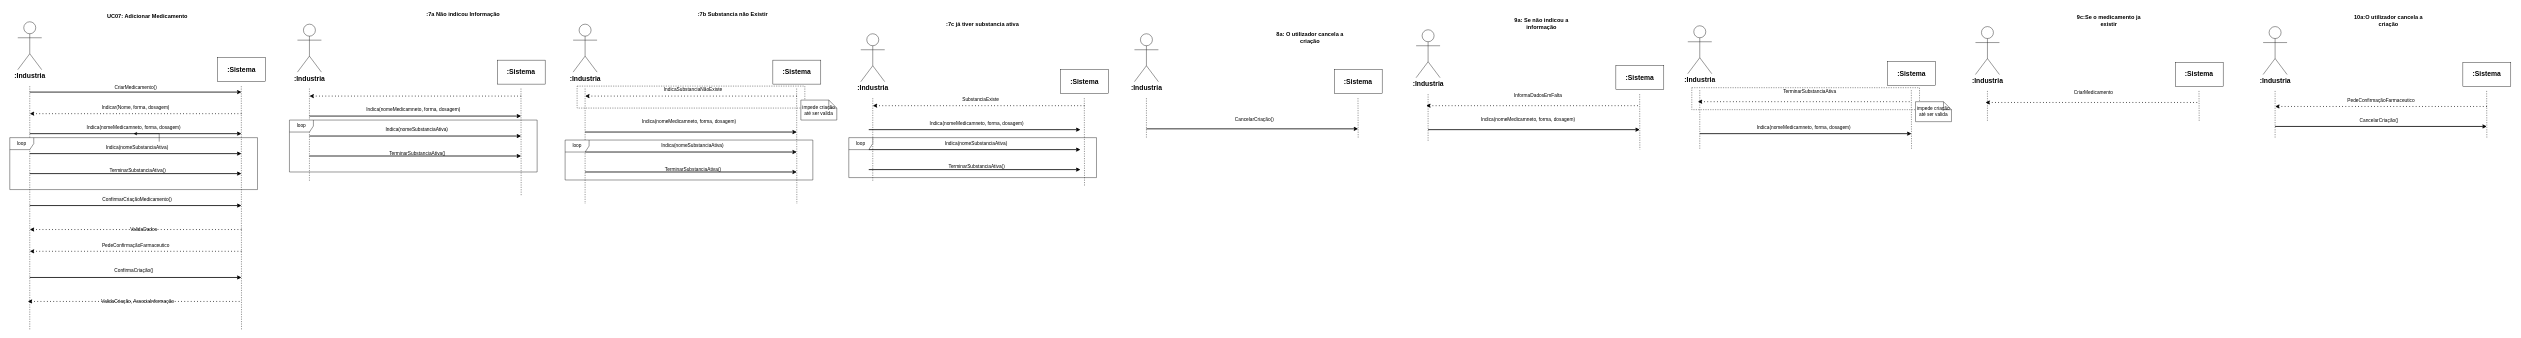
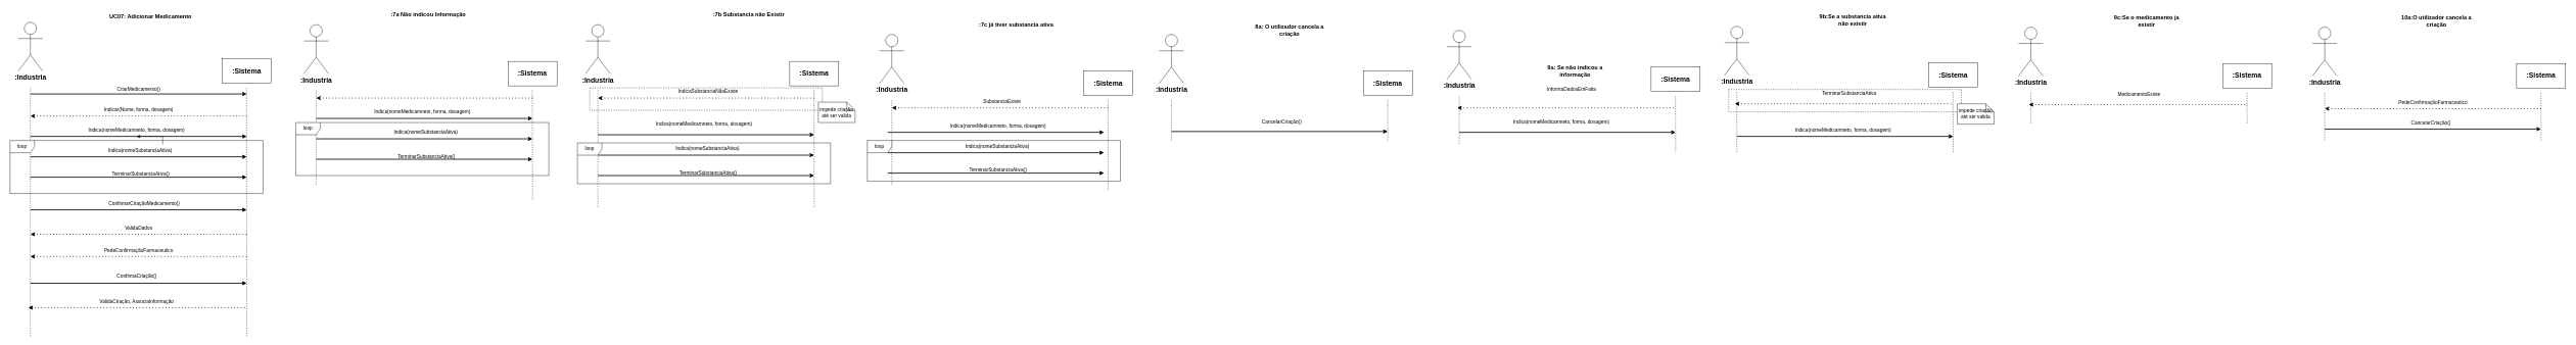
- <mxCell id="29" value=":7a Não indicou Informação" style="text;html=1;strokeColor=none;fillColor=none;align=center;verticalAlign=middle;whiteSpace=wrap;rounded=0;fontStyle=1;fontSize=14;" parent="1" vertex="1"><mxGeometry x="1060" y="20" width="190" height="30" as="geometry" /></mxCell>
+ <mxCell id="29" value=":7a Não indicou Informação" style="text;html=1;strokeColor=none;fillColor=none;align=center;verticalAlign=middle;whiteSpace=wrap;rounded=0;fontStyle=1;fontSize=14;" parent="1" vertex="1"><mxGeometry x="950" y="20" width="190" height="30" as="geometry" /></mxCell>
+ <mxCell id="90" value="9b:Se a substancia ativa não existir&lt;br&gt;" style="text;html=1;strokeColor=none;fillColor=none;align=center;verticalAlign=middle;whiteSpace=wrap;rounded=0;fontStyle=1;fontSize=14;" parent="1" vertex="1"><mxGeometry x="4439" y="34" width="190" height="30" as="geometry" /></mxCell>
- <mxCell id="99" value="9c:Se o medicamento ja existir" style="text;html=1;strokeColor=none;fillColor=none;align=center;verticalAlign=middle;whiteSpace=wrap;rounded=0;fontStyle=1;fontSize=14;" parent="1" vertex="1"><mxGeometry x="5179" y="36" width="190" height="30" as="geometry" /></mxCell>
+ <mxCell id="99" value="9c:Se o medicamento ja existir" style="text;html=1;strokeColor=none;fillColor=none;align=center;verticalAlign=middle;whiteSpace=wrap;rounded=0;fontStyle=1;fontSize=14;" parent="1" vertex="1"><mxGeometry x="5159" y="36" width="190" height="30" as="geometry" /></mxCell>
- <mxCell id="106" value="10a:O utilizador cancela a criação" style="text;html=1;strokeColor=none;fillColor=none;align=center;verticalAlign=middle;whiteSpace=wrap;rounded=0;fontStyle=1;fontSize=14;" parent="1" vertex="1"><mxGeometry x="5879" y="36" width="190" height="30" as="geometry" /></mxCell>
+ <mxCell id="106" value="10a:O utilizador cancela a criação" style="text;html=1;strokeColor=none;fillColor=none;align=center;verticalAlign=middle;whiteSpace=wrap;rounded=0;fontStyle=1;fontSize=14;" parent="1" vertex="1"><mxGeometry x="5869" y="36" width="190" height="30" as="geometry" /></mxCell>
- <mxCell id="58" value=":7c já tiver substancia ativa" style="text;html=1;strokeColor=none;fillColor=none;align=center;verticalAlign=middle;whiteSpace=wrap;rounded=0;fontStyle=1;fontSize=14;" parent="1" vertex="1"><mxGeometry x="2360" y="44" width="190" height="30" as="geometry" /></mxCell>
+ <mxCell id="58" value=":7c já tiver substancia ativa" style="text;html=1;strokeColor=none;fillColor=none;align=center;verticalAlign=middle;whiteSpace=wrap;rounded=0;fontStyle=1;fontSize=14;" parent="1" vertex="1"><mxGeometry x="2390" y="44" width="190" height="30" as="geometry" /></mxCell>
- <mxCell id="79" value="9a: Se não indicou a informação" style="text;html=1;strokeColor=none;fillColor=none;align=center;verticalAlign=middle;whiteSpace=wrap;rounded=0;fontStyle=1;fontSize=14;" parent="1" vertex="1"><mxGeometry x="3759" y="44" width="190" height="30" as="geometry" /></mxCell>
+ <mxCell id="79" value="9a: Se não indicou a informação" style="text;html=1;strokeColor=none;fillColor=none;align=center;verticalAlign=middle;whiteSpace=wrap;rounded=0;fontStyle=1;fontSize=14;" parent="1" vertex="1"><mxGeometry x="3759" y="159" width="190" height="30" as="geometry" /></mxCell>
- <mxCell id="72" value="8a: O utilizador cancela a criação" style="text;html=1;strokeColor=none;fillColor=none;align=center;verticalAlign=middle;whiteSpace=wrap;rounded=0;fontStyle=1;fontSize=14;" parent="1" vertex="1"><mxGeometry x="3174" y="74" width="201" height="40" as="geometry" /></mxCell>
+ <mxCell id="72" value="8a: O utilizador cancela a criação" style="text;html=1;strokeColor=none;fillColor=none;align=center;verticalAlign=middle;whiteSpace=wrap;rounded=0;fontStyle=1;fontSize=14;" parent="1" vertex="1"><mxGeometry x="3054" y="54" width="201" height="40" as="geometry" /></mxCell>
- <mxCell id="105" value="CriarMedicamento" style="text;html=1;align=center;verticalAlign=middle;resizable=0;points=[];autosize=1;strokeColor=none;fillColor=none;" parent="1" vertex="1"><mxGeometry x="5170" y="216" width="130" height="30" as="geometry" /></mxCell>
+ <mxCell id="105" value="MedicamentoExiste" style="text;html=1;align=center;verticalAlign=middle;resizable=0;points=[];autosize=1;strokeColor=none;fillColor=none;" parent="1" vertex="1"><mxGeometry x="5170" y="216" width="130" height="30" as="geometry" /></mxCell>
- <mxCell id="86" value="InformaDadosEmFalta" style="text;html=1;align=center;verticalAlign=middle;resizable=0;points=[];autosize=1;strokeColor=none;fillColor=none;" parent="1" vertex="1"><mxGeometry x="3775" y="224" width="140" height="30" as="geometry" /></mxCell>
+ <mxCell id="86" value="InformaDadosEmFalta" style="text;html=1;align=center;verticalAlign=middle;resizable=0;points=[];autosize=1;strokeColor=none;fillColor=none;" parent="1" vertex="1"><mxGeometry x="3775" y="204" width="140" height="30" as="geometry" /></mxCell>
- <mxCell id="20" value="&lt;span style=&quot;color: rgb(0, 0, 0); font-family: Helvetica; font-size: 12px; font-style: normal; font-variant-ligatures: normal; font-variant-caps: normal; font-weight: 400; letter-spacing: normal; orphans: 2; text-align: center; text-indent: 0px; text-transform: none; widows: 2; word-spacing: 0px; -webkit-text-stroke-width: 0px; background-color: rgb(251, 251, 251); text-decoration-thickness: initial; text-decoration-style: initial; text-decoration-color: initial; float: none; display: inline !important;&quot;&gt;ConfirmarCriaçãoMedicamento()&lt;/span&gt;" style="text;whiteSpace=wrap;html=1;" parent="1" vertex="1"><mxGeometry x="250" y="484" width="170" height="40" as="geometry" /></mxCell>
+ <mxCell id="20" value="&lt;span style=&quot;color: rgb(0, 0, 0); font-family: Helvetica; font-size: 12px; font-style: normal; font-variant-ligatures: normal; font-variant-caps: normal; font-weight: 400; letter-spacing: normal; orphans: 2; text-align: center; text-indent: 0px; text-transform: none; widows: 2; word-spacing: 0px; -webkit-text-stroke-width: 0px; background-color: rgb(251, 251, 251); text-decoration-thickness: initial; text-decoration-style: initial; text-decoration-color: initial; float: none; display: inline !important;&quot;&gt;ConfirmarCriaçãoMedicamento()&lt;/span&gt;" style="text;whiteSpace=wrap;html=1;" parent="1" vertex="1"><mxGeometry x="260" y="484" width="170" height="40" as="geometry" /></mxCell>
- <mxCell id="22" value="ValidaDados" style="text;html=1;align=center;verticalAlign=middle;resizable=0;points=[];autosize=1;strokeColor=none;fillColor=none;" parent="1" vertex="1"><mxGeometry x="310" y="559" width="90" height="30" as="geometry" /></mxCell>
+ <mxCell id="22" value="ValidaDados" style="text;html=1;align=center;verticalAlign=middle;resizable=0;points=[];autosize=1;strokeColor=none;fillColor=none;" parent="1" vertex="1"><mxGeometry x="290" y="544" width="90" height="30" as="geometry" /></mxCell>
- <mxCell id="28" value="ValidaCriação, AssociaInformação" style="text;html=1;align=center;verticalAlign=middle;resizable=0;points=[];autosize=1;strokeColor=none;fillColor=none;" parent="1" vertex="1"><mxGeometry x="235" y="739" width="210" height="30" as="geometry" /></mxCell>
+ <mxCell id="28" value="ValidaCriação, AssociaInformação" style="text;html=1;align=center;verticalAlign=middle;resizable=0;points=[];autosize=1;strokeColor=none;fillColor=none;" parent="1" vertex="1"><mxGeometry x="225" y="724" width="210" height="30" as="geometry" /></mxCell>
